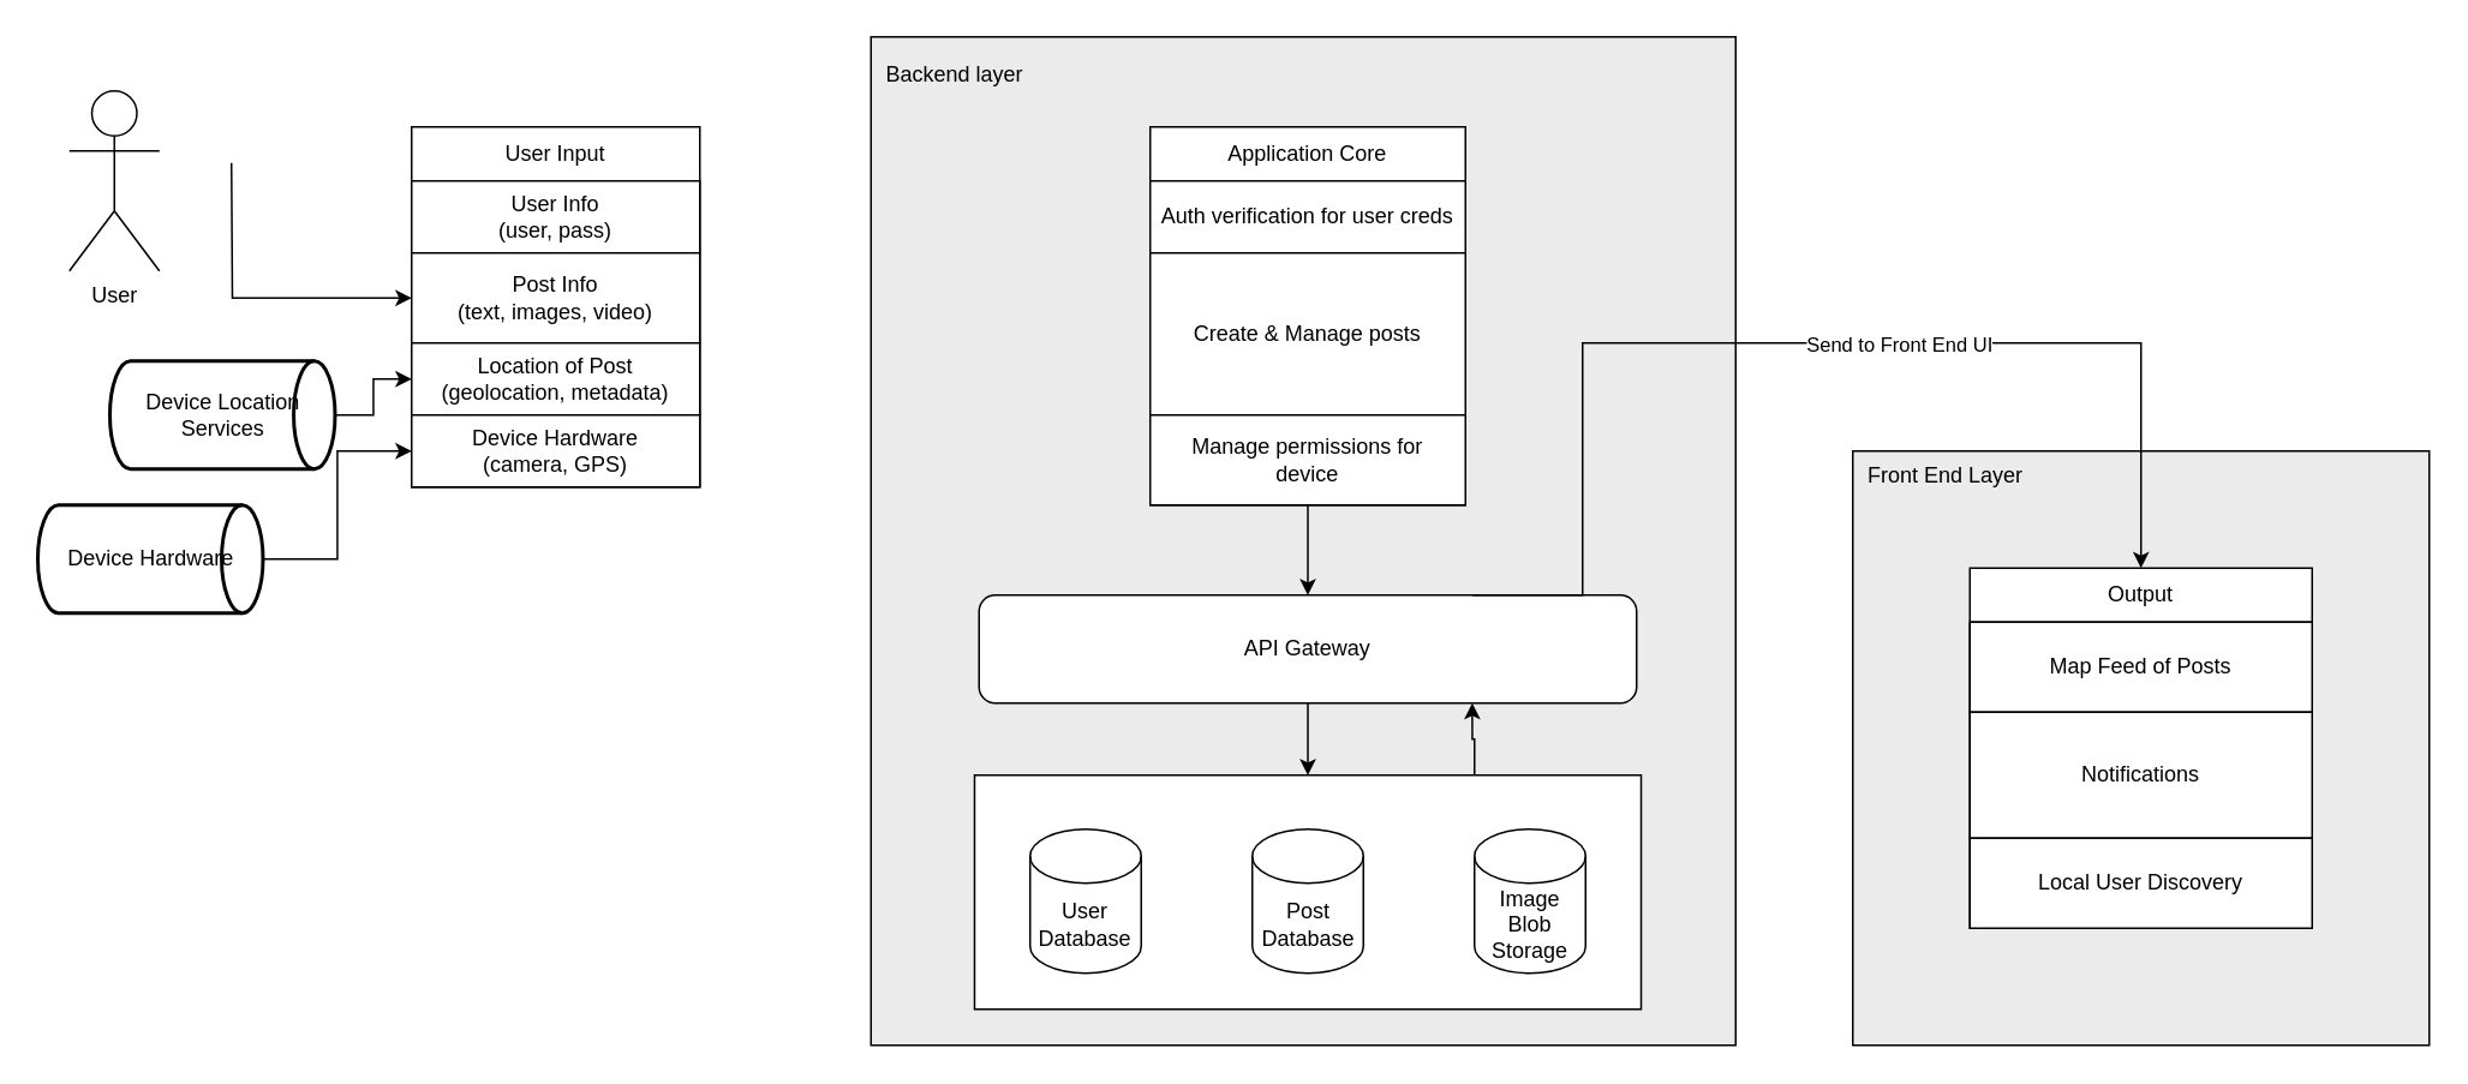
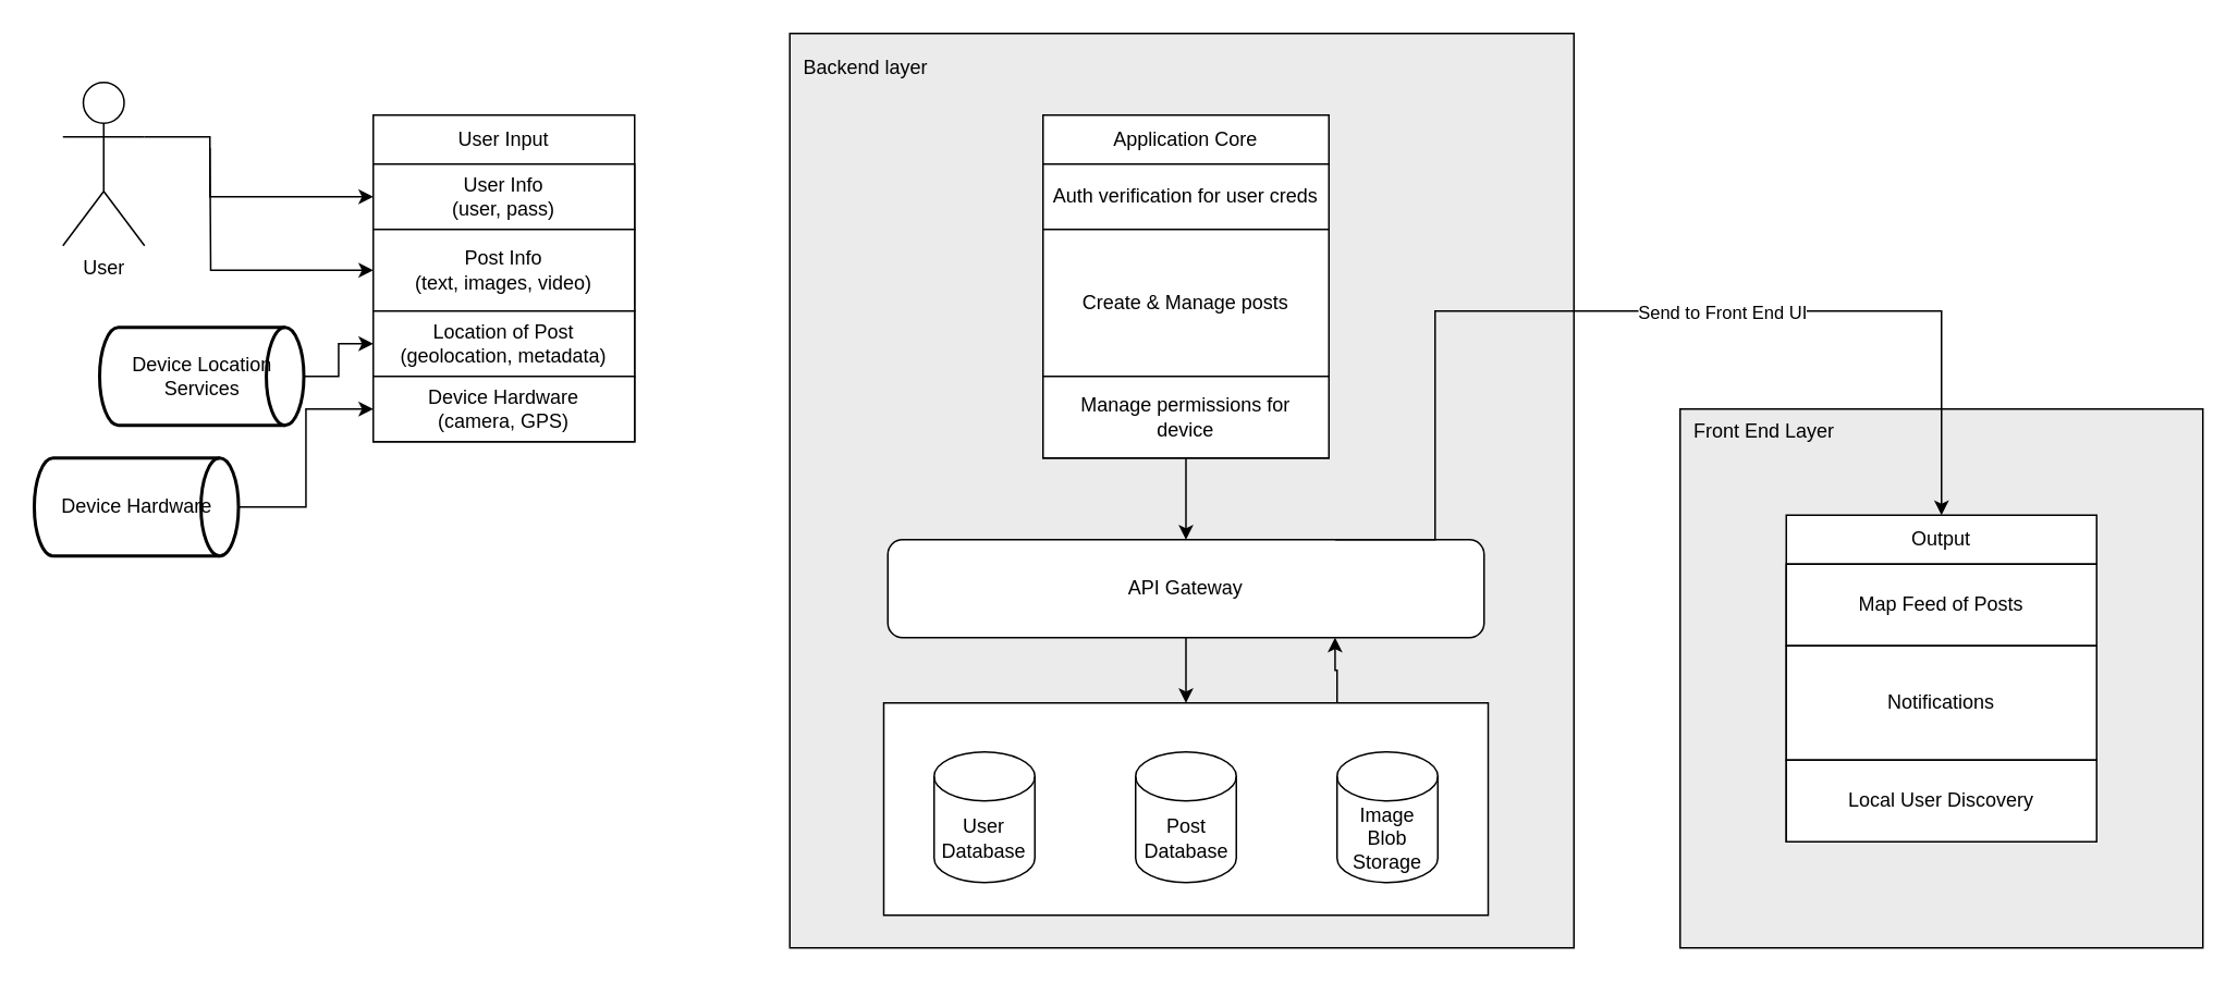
+ <mxCell id="29" style="edgeStyle=orthogonalEdgeStyle;rounded=0;orthogonalLoop=1;jettySize=auto;html=1;exitX=1;exitY=0.333;exitDx=0;exitDy=0;exitPerimeter=0;entryX=0;entryY=0.5;entryDx=0;entryDy=0;" edge="1" parent="1" source="30" target="5"><mxGeometry relative="1" as="geometry"><Array as="points"><mxPoint x="128" y="83" /><mxPoint x="128" y="120" /></Array></mxGeometry></mxCell>
